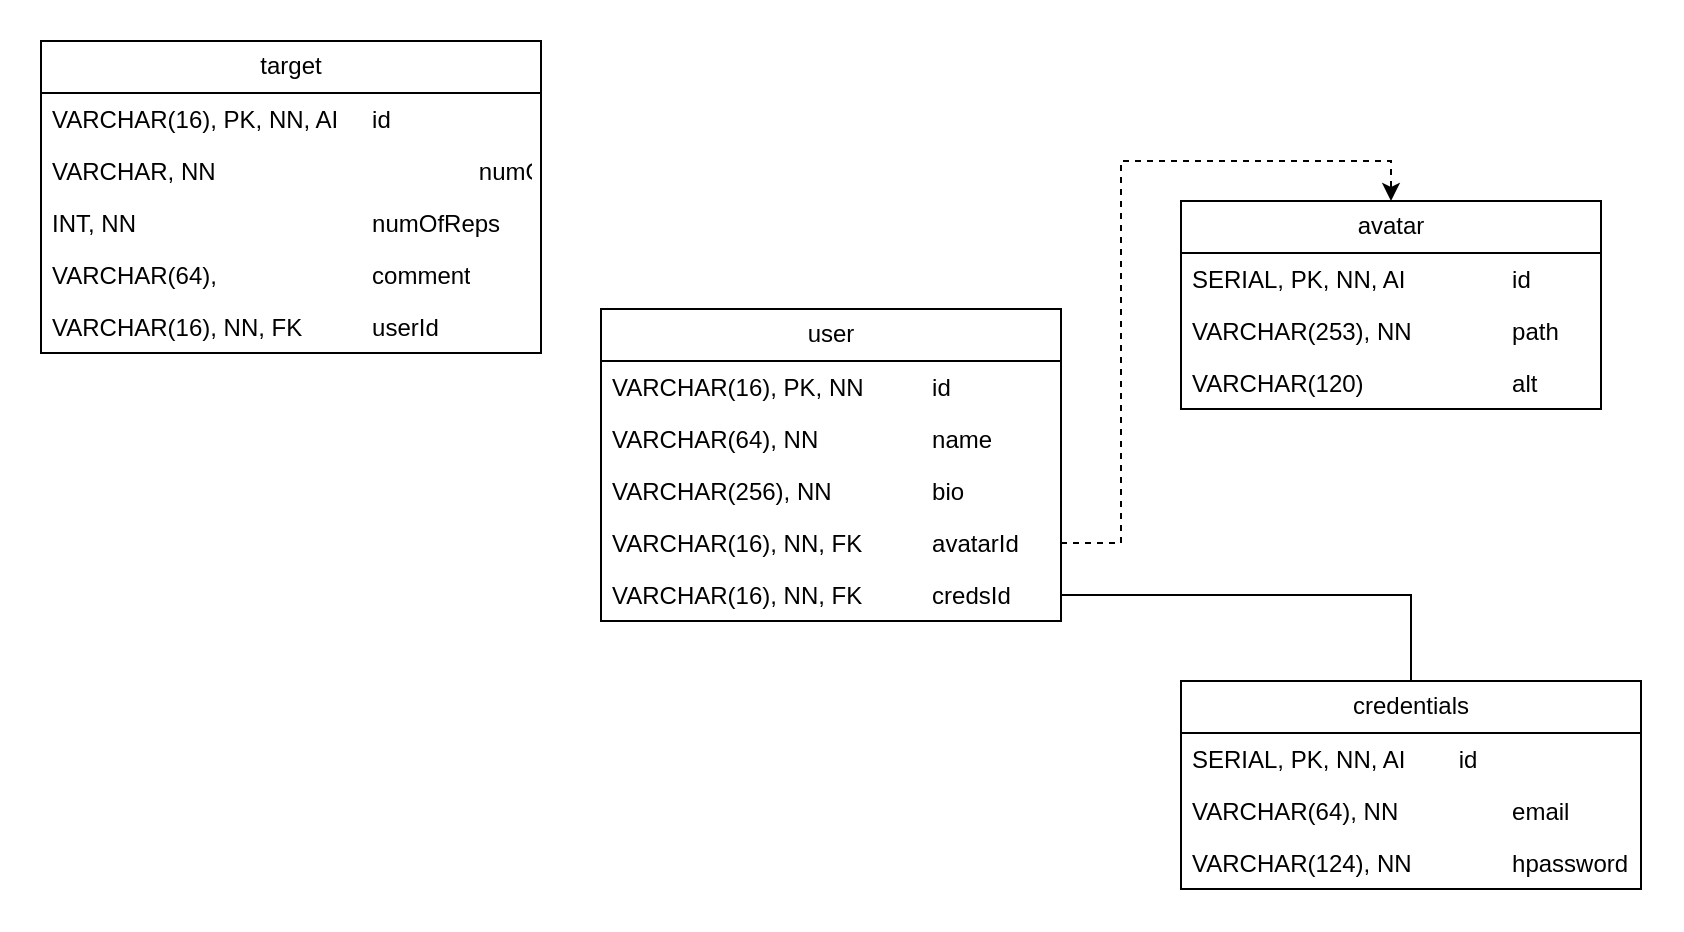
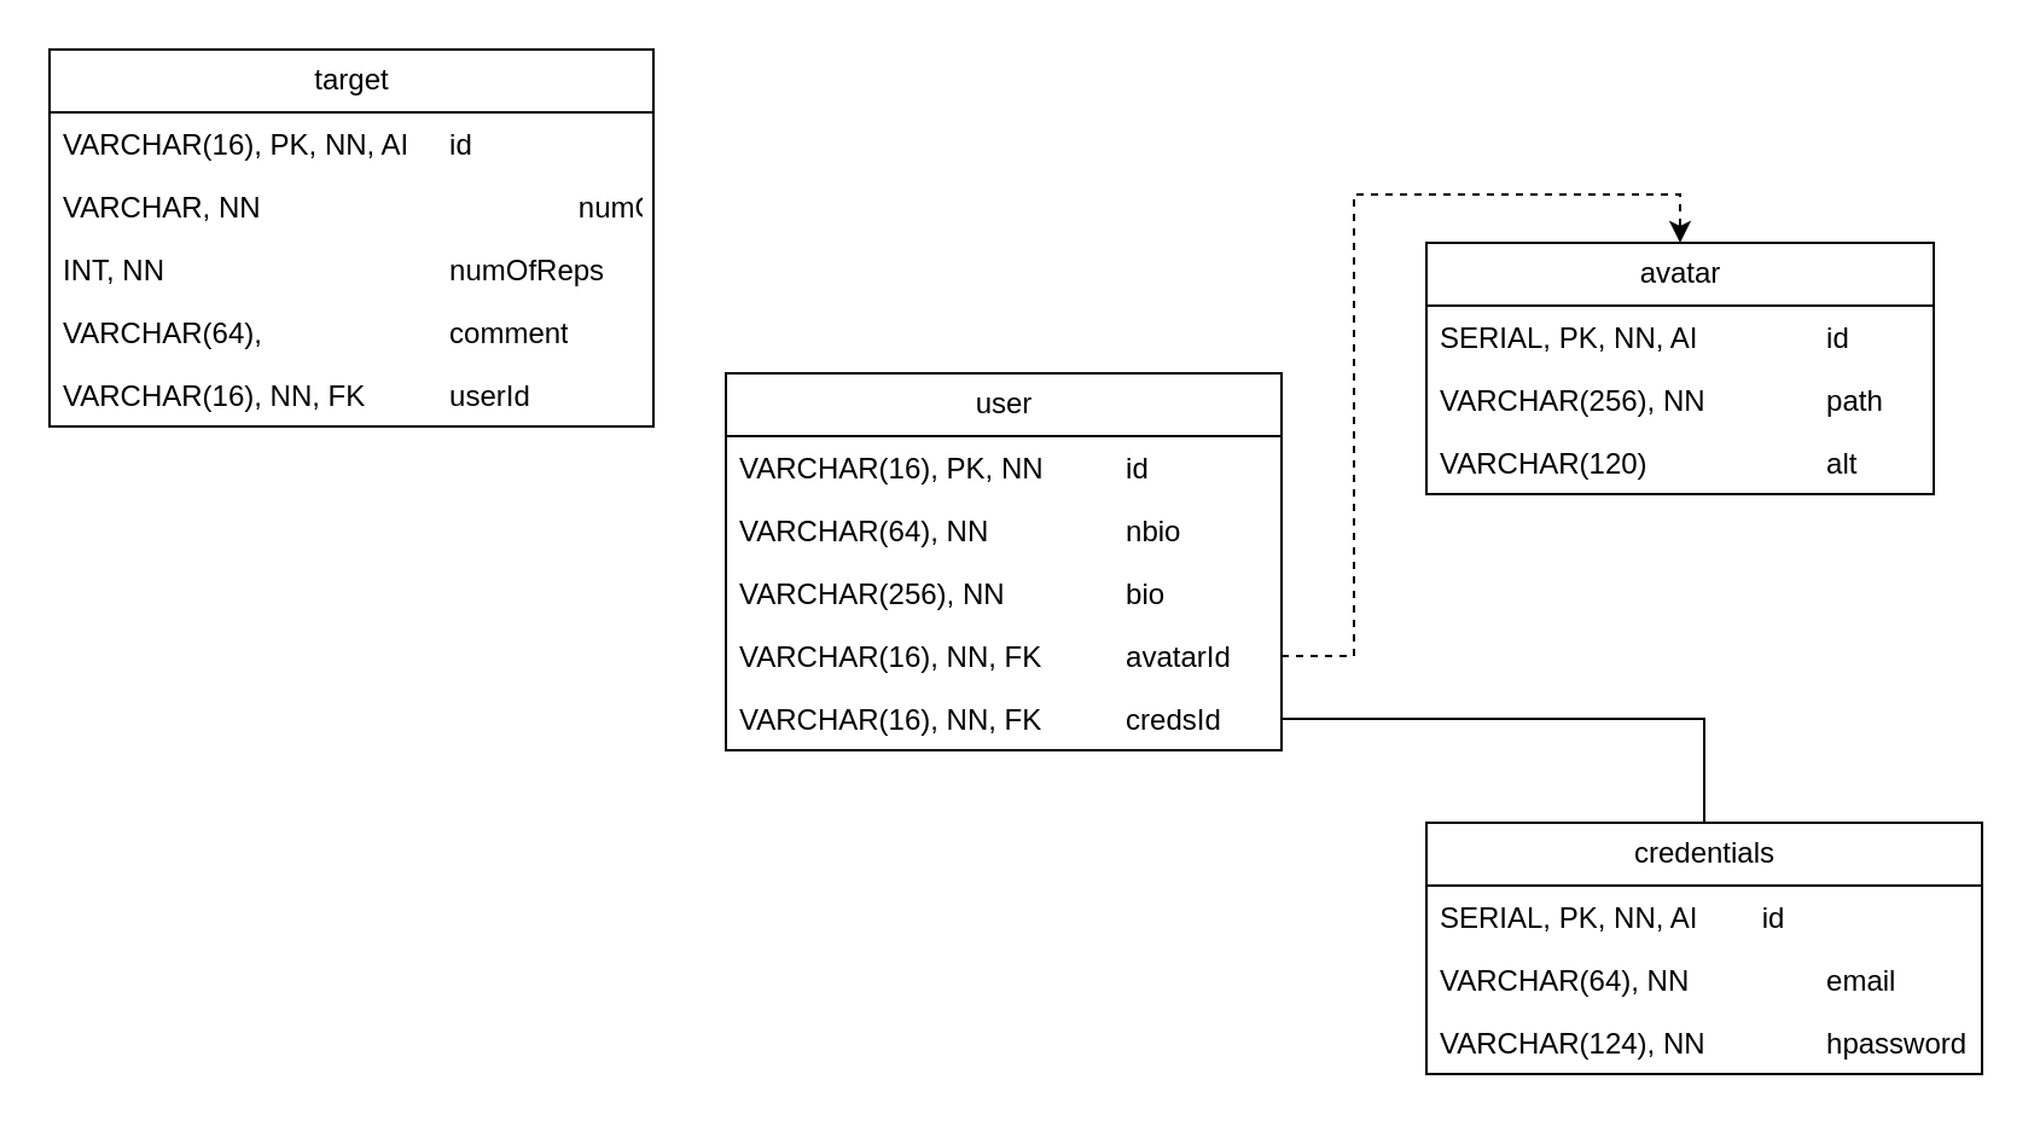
- <mxCell id="4" value="VARCHAR(253), NN&lt;span style=&quot;white-space: pre;&quot;&gt;&#09;&lt;/span&gt;&lt;span style=&quot;white-space: pre;&quot;&gt;&#09;&lt;/span&gt;path&lt;br&gt;" style="text;strokeColor=none;fillColor=none;align=left;verticalAlign=top;spacingLeft=4;spacingRight=4;overflow=hidden;rotatable=0;points=[[0,0.5],[1,0.5]];portConstraint=eastwest;html=1;" parent="2" vertex="1"><mxGeometry y="52" width="210" height="26" as="geometry" /></mxCell>
+ <mxCell id="4" value="VARCHAR(256), NN&lt;span style=&quot;white-space: pre;&quot;&gt;&#09;&lt;/span&gt;&lt;span style=&quot;white-space: pre;&quot;&gt;&#09;&lt;/span&gt;path&lt;br&gt;" style="text;strokeColor=none;fillColor=none;align=left;verticalAlign=top;spacingLeft=4;spacingRight=4;overflow=hidden;rotatable=0;points=[[0,0.5],[1,0.5]];portConstraint=eastwest;html=1;" parent="2" vertex="1"><mxGeometry y="52" width="210" height="26" as="geometry" /></mxCell>
- <mxCell id="12" value="VARCHAR(64), NN&lt;span style=&quot;white-space: pre;&quot;&gt;&#09;&lt;/span&gt;&lt;span style=&quot;white-space: pre;&quot;&gt;&#09;&lt;span style=&quot;white-space: pre;&quot;&gt;&#09;&lt;/span&gt;n&lt;/span&gt;ame" style="text;strokeColor=none;fillColor=none;align=left;verticalAlign=top;spacingLeft=4;spacingRight=4;overflow=hidden;rotatable=0;points=[[0,0.5],[1,0.5]];portConstraint=eastwest;html=1;" parent="10" vertex="1"><mxGeometry y="52" width="230" height="26" as="geometry" /></mxCell>
+ <mxCell id="12" value="VARCHAR(64), NN&lt;span style=&quot;white-space: pre;&quot;&gt;&#09;&lt;/span&gt;&lt;span style=&quot;white-space: pre;&quot;&gt;&#09;&lt;span style=&quot;white-space: pre;&quot;&gt;&#09;&lt;/span&gt;n&lt;/span&gt;bio" style="text;strokeColor=none;fillColor=none;align=left;verticalAlign=top;spacingLeft=4;spacingRight=4;overflow=hidden;rotatable=0;points=[[0,0.5],[1,0.5]];portConstraint=eastwest;html=1;" parent="10" vertex="1"><mxGeometry y="52" width="230" height="26" as="geometry" /></mxCell>
